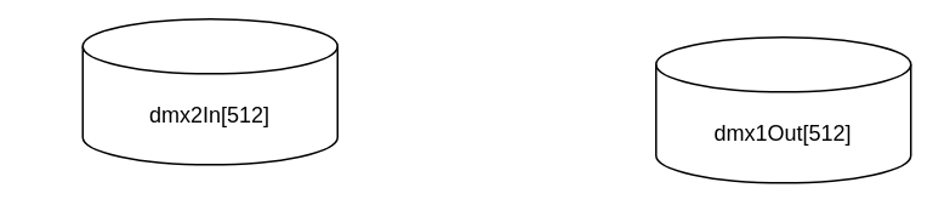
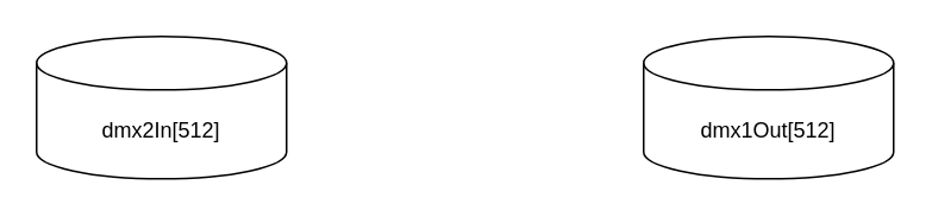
- <mxCell id="3" value="dmx2In[512]" style="shape=cylinder3;whiteSpace=wrap;html=1;boundedLbl=1;backgroundOutline=1;size=15;" vertex="1" parent="1"><mxGeometry x="45" y="10" width="140" height="80" as="geometry" /></mxCell>
+ <mxCell id="3" value="dmx2In[512]" style="shape=cylinder3;whiteSpace=wrap;html=1;boundedLbl=1;backgroundOutline=1;size=15;" vertex="1" parent="1"><mxGeometry x="20" y="20" width="140" height="80" as="geometry" /></mxCell>
